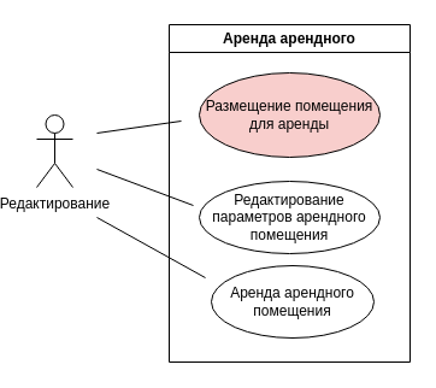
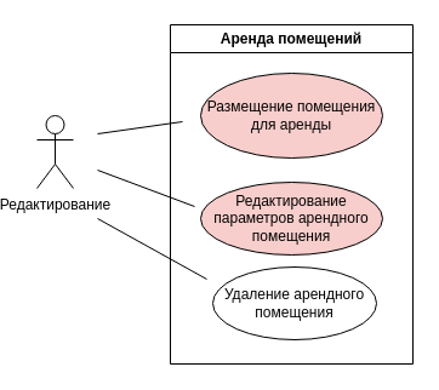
- <mxCell id="2" value="Аренда арендного" style="swimlane;whiteSpace=wrap;html=1;" vertex="1" parent="1"><mxGeometry x="130" y="20" width="200" height="280" as="geometry" /></mxCell>
+ <mxCell id="2" value="Аренда помещений" style="swimlane;whiteSpace=wrap;html=1;" vertex="1" parent="1"><mxGeometry x="130" y="20" width="200" height="280" as="geometry" /></mxCell>
- <mxCell id="4" value="Редактирование параметров арендного помещения" style="ellipse;whiteSpace=wrap;html=1;" vertex="1" parent="2"><mxGeometry x="25" y="130" width="150" height="60" as="geometry" /></mxCell>
+ <mxCell id="4" value="Редактирование параметров арендного помещения" style="ellipse;whiteSpace=wrap;html=1;fillColor=#f8cecc;" vertex="1" parent="2"><mxGeometry x="25" y="130" width="150" height="60" as="geometry" /></mxCell>
- <mxCell id="5" value="Аренда арендного помещения" style="ellipse;whiteSpace=wrap;html=1;" vertex="1" parent="2"><mxGeometry x="35" y="200" width="135" height="60" as="geometry" /></mxCell>
+ <mxCell id="5" value="Удаление арендного помещения" style="ellipse;whiteSpace=wrap;html=1;" vertex="1" parent="2"><mxGeometry x="35" y="200" width="135" height="60" as="geometry" /></mxCell>
